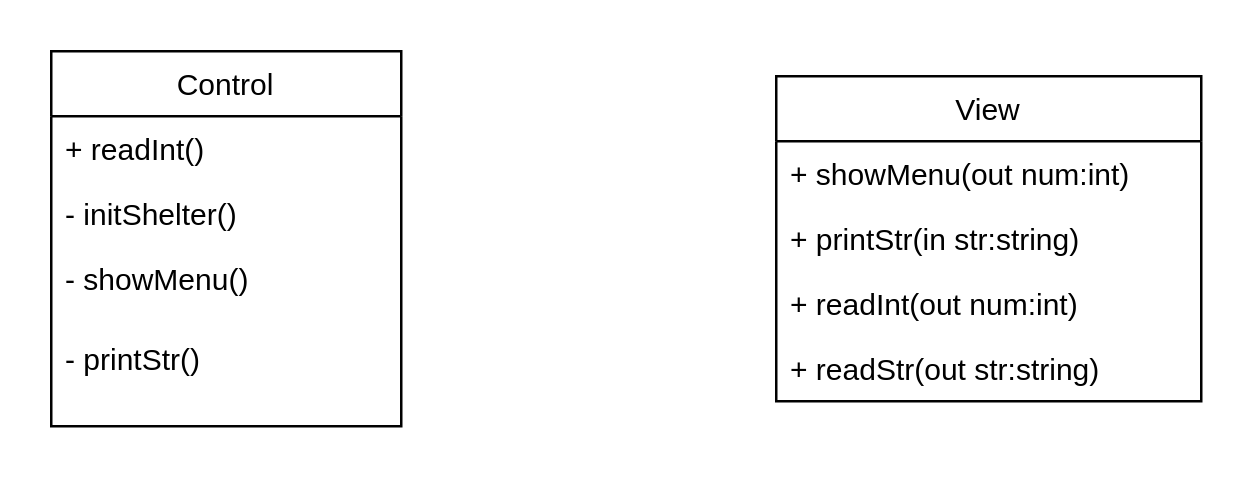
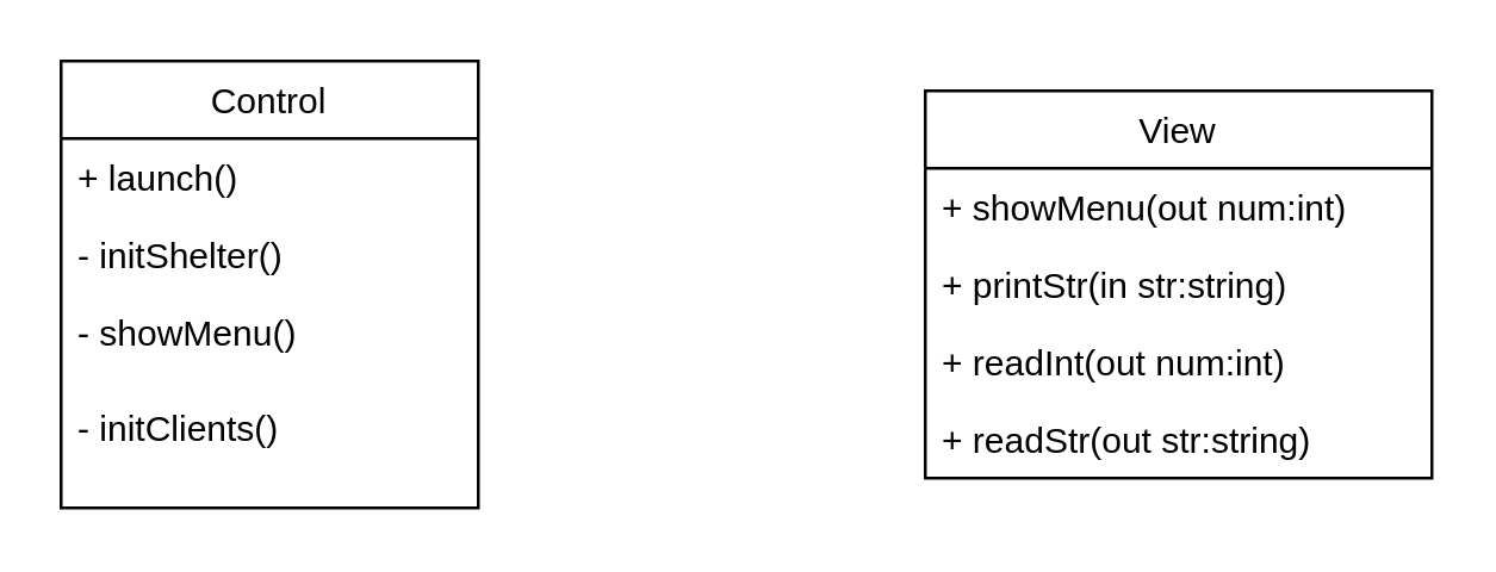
- <mxCell id="3" value="+ readInt()&#10;" style="text;strokeColor=none;fillColor=none;align=left;verticalAlign=top;spacingLeft=4;spacingRight=4;overflow=hidden;rotatable=0;points=[[0,0.5],[1,0.5]];portConstraint=eastwest;" vertex="1" parent="2"><mxGeometry y="26" width="140" height="26" as="geometry" /></mxCell>
+ <mxCell id="3" value="+ launch()&#10;" style="text;strokeColor=none;fillColor=none;align=left;verticalAlign=top;spacingLeft=4;spacingRight=4;overflow=hidden;rotatable=0;points=[[0,0.5],[1,0.5]];portConstraint=eastwest;" vertex="1" parent="2"><mxGeometry y="26" width="140" height="26" as="geometry" /></mxCell>
- <mxCell id="6" value="- printStr()" style="text;strokeColor=none;fillColor=none;align=left;verticalAlign=top;spacingLeft=4;spacingRight=4;overflow=hidden;rotatable=0;points=[[0,0.5],[1,0.5]];portConstraint=eastwest;" vertex="1" parent="2"><mxGeometry y="110" width="140" height="40" as="geometry" /></mxCell>
+ <mxCell id="6" value="- initClients()" style="text;strokeColor=none;fillColor=none;align=left;verticalAlign=top;spacingLeft=4;spacingRight=4;overflow=hidden;rotatable=0;points=[[0,0.5],[1,0.5]];portConstraint=eastwest;" vertex="1" parent="2"><mxGeometry y="110" width="140" height="40" as="geometry" /></mxCell>
